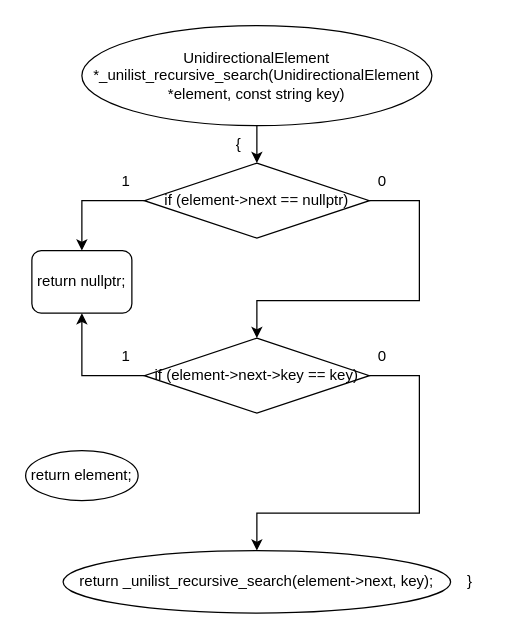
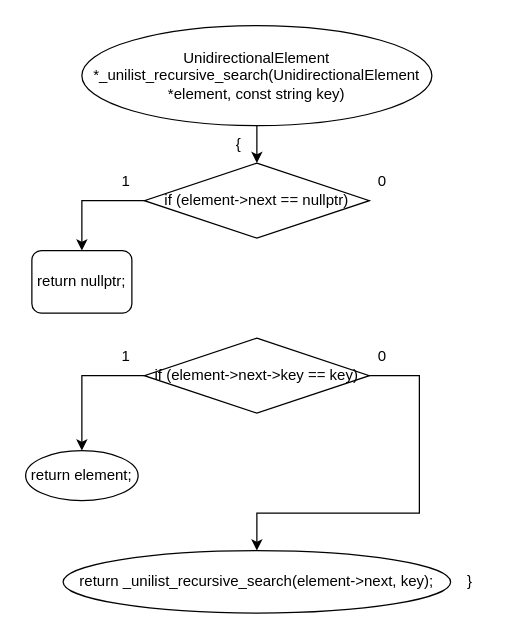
- <mxCell id="5" value="" style="edgeStyle=orthogonalEdgeStyle;rounded=0;orthogonalLoop=1;jettySize=auto;html=1;entryX=0.5;entryY=0;entryDx=0;entryDy=0;" edge="1" parent="1" source="6" target="12"><mxGeometry relative="1" as="geometry"><Array as="points"><mxPoint x="335" y="160" /><mxPoint x="335" y="240" /><mxPoint x="205" y="240" /></Array></mxGeometry></mxCell>
- <mxCell id="10" value="" style="edgeStyle=orthogonalEdgeStyle;rounded=0;orthogonalLoop=1;jettySize=auto;html=1;" edge="1" parent="1" source="12" target="8"><mxGeometry relative="1" as="geometry" /></mxCell>
+ <mxCell id="10" value="" style="edgeStyle=orthogonalEdgeStyle;rounded=0;orthogonalLoop=1;jettySize=auto;html=1;" edge="1" parent="1" source="12" target="14"><mxGeometry relative="1" as="geometry" /></mxCell>
